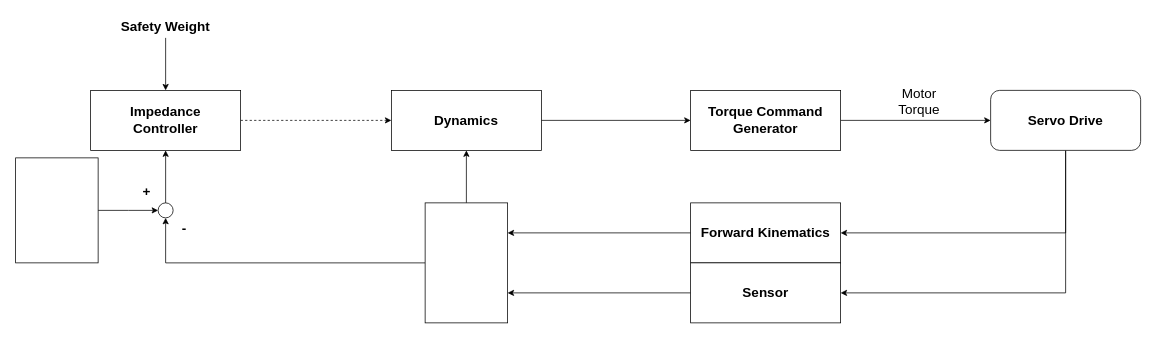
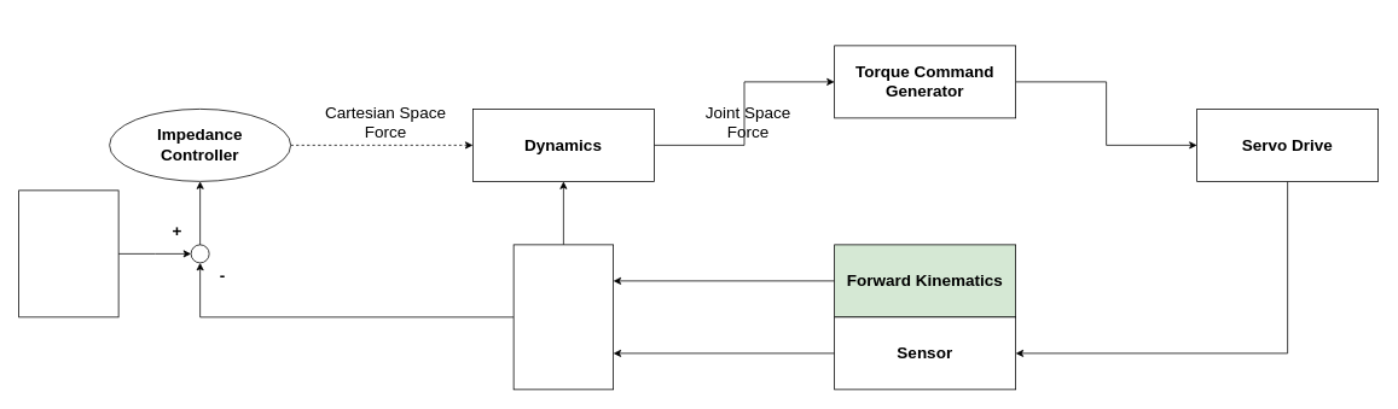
- <mxCell id="15" value="&lt;b&gt;Safety Weight&lt;/b&gt;" style="text;html=1;strokeColor=none;fillColor=none;align=center;verticalAlign=middle;whiteSpace=wrap;rounded=0;fontSize=18;" vertex="1" parent="1"><mxGeometry x="150" y="20" width="140" height="30" as="geometry" /></mxCell>
- <mxCell id="14" value="" style="edgeStyle=orthogonalEdgeStyle;rounded=0;orthogonalLoop=1;jettySize=auto;html=1;fontSize=18;" edge="1" parent="1" source="15" target="3"><mxGeometry relative="1" as="geometry" /></mxCell>
+ <mxCell id="26" value="Cartesian Space&lt;br&gt;Force" style="text;html=1;strokeColor=none;fillColor=none;align=center;verticalAlign=middle;whiteSpace=wrap;rounded=0;fontSize=18;" vertex="1" parent="1"><mxGeometry x="350" y="120" width="150" height="30" as="geometry" /></mxCell>
+ <mxCell id="27" value="Joint Space&lt;br&gt;Force" style="text;html=1;strokeColor=none;fillColor=none;align=center;verticalAlign=middle;whiteSpace=wrap;rounded=0;fontSize=18;" vertex="1" parent="1"><mxGeometry x="750" y="120" width="150" height="30" as="geometry" /></mxCell>
- <mxCell id="28" value="Motor&lt;br&gt;Torque" style="text;html=1;strokeColor=none;fillColor=none;align=center;verticalAlign=middle;whiteSpace=wrap;rounded=0;fontSize=18;" vertex="1" parent="1"><mxGeometry x="1150" y="120" width="150" height="30" as="geometry" /></mxCell>
- <mxCell id="3" value="&lt;b style=&quot;font-size: 18px;&quot;&gt;Impedance&lt;br&gt;Controller&lt;/b&gt;" style="rounded=0;whiteSpace=wrap;html=1;" vertex="1" parent="1"><mxGeometry x="120" y="120" width="200" height="80" as="geometry" /></mxCell>
+ <mxCell id="3" value="&lt;b style=&quot;font-size: 18px;&quot;&gt;Impedance&lt;br&gt;Controller&lt;/b&gt;" style="ellipse;whiteSpace=wrap;html=1;" vertex="1" parent="1"><mxGeometry x="120" y="120" width="200" height="80" as="geometry" /></mxCell>
- <mxCell id="7" value="&lt;span style=&quot;font-size: 18px;&quot;&gt;&lt;b&gt;Torque Command&lt;br&gt;Generator&lt;br&gt;&lt;/b&gt;&lt;/span&gt;" style="rounded=0;whiteSpace=wrap;html=1;" vertex="1" parent="1"><mxGeometry x="920" y="120" width="200" height="80" as="geometry" /></mxCell>
+ <mxCell id="7" value="&lt;span style=&quot;font-size: 18px;&quot;&gt;&lt;b&gt;Torque Command&lt;br&gt;Generator&lt;br&gt;&lt;/b&gt;&lt;/span&gt;" style="rounded=0;whiteSpace=wrap;html=1;" vertex="1" parent="1"><mxGeometry x="920" y="50" width="200" height="80" as="geometry" /></mxCell>
- <mxCell id="10" value="&lt;span style=&quot;font-size: 18px;&quot;&gt;&lt;b&gt;Servo Drive&lt;/b&gt;&lt;/span&gt;" style="whiteSpace=wrap;html=1;rounded=1;" vertex="1" parent="1"><mxGeometry x="1320" y="120" width="200" height="80" as="geometry" /></mxCell>
+ <mxCell id="10" value="&lt;span style=&quot;font-size: 18px;&quot;&gt;&lt;b&gt;Servo Drive&lt;/b&gt;&lt;/span&gt;" style="rounded=0;whiteSpace=wrap;html=1;" vertex="1" parent="1"><mxGeometry x="1320" y="120" width="200" height="80" as="geometry" /></mxCell>
- <mxCell id="23" value="&lt;span style=&quot;font-size: 18px;&quot;&gt;&lt;b&gt;Forward Kinematics&lt;br&gt;&lt;/b&gt;&lt;/span&gt;" style="rounded=0;whiteSpace=wrap;html=1;" vertex="1" parent="1"><mxGeometry x="920" y="270" width="200" height="80" as="geometry" /></mxCell>
+ <mxCell id="23" value="&lt;span style=&quot;font-size: 18px;&quot;&gt;&lt;b&gt;Forward Kinematics&lt;br&gt;&lt;/b&gt;&lt;/span&gt;" style="rounded=0;whiteSpace=wrap;html=1;fillColor=#d5e8d4;" vertex="1" parent="1"><mxGeometry x="920" y="270" width="200" height="80" as="geometry" /></mxCell>
- <mxCell id="8" style="edgeStyle=orthogonalEdgeStyle;rounded=0;orthogonalLoop=1;jettySize=auto;html=1;exitX=0.5;exitY=1;exitDx=0;exitDy=0;entryX=1;entryY=0.5;entryDx=0;entryDy=0;fontSize=18;startArrow=none;startFill=0;endArrow=classic;endFill=1;" edge="1" parent="1" source="10" target="23"><mxGeometry relative="1" as="geometry" /></mxCell>
